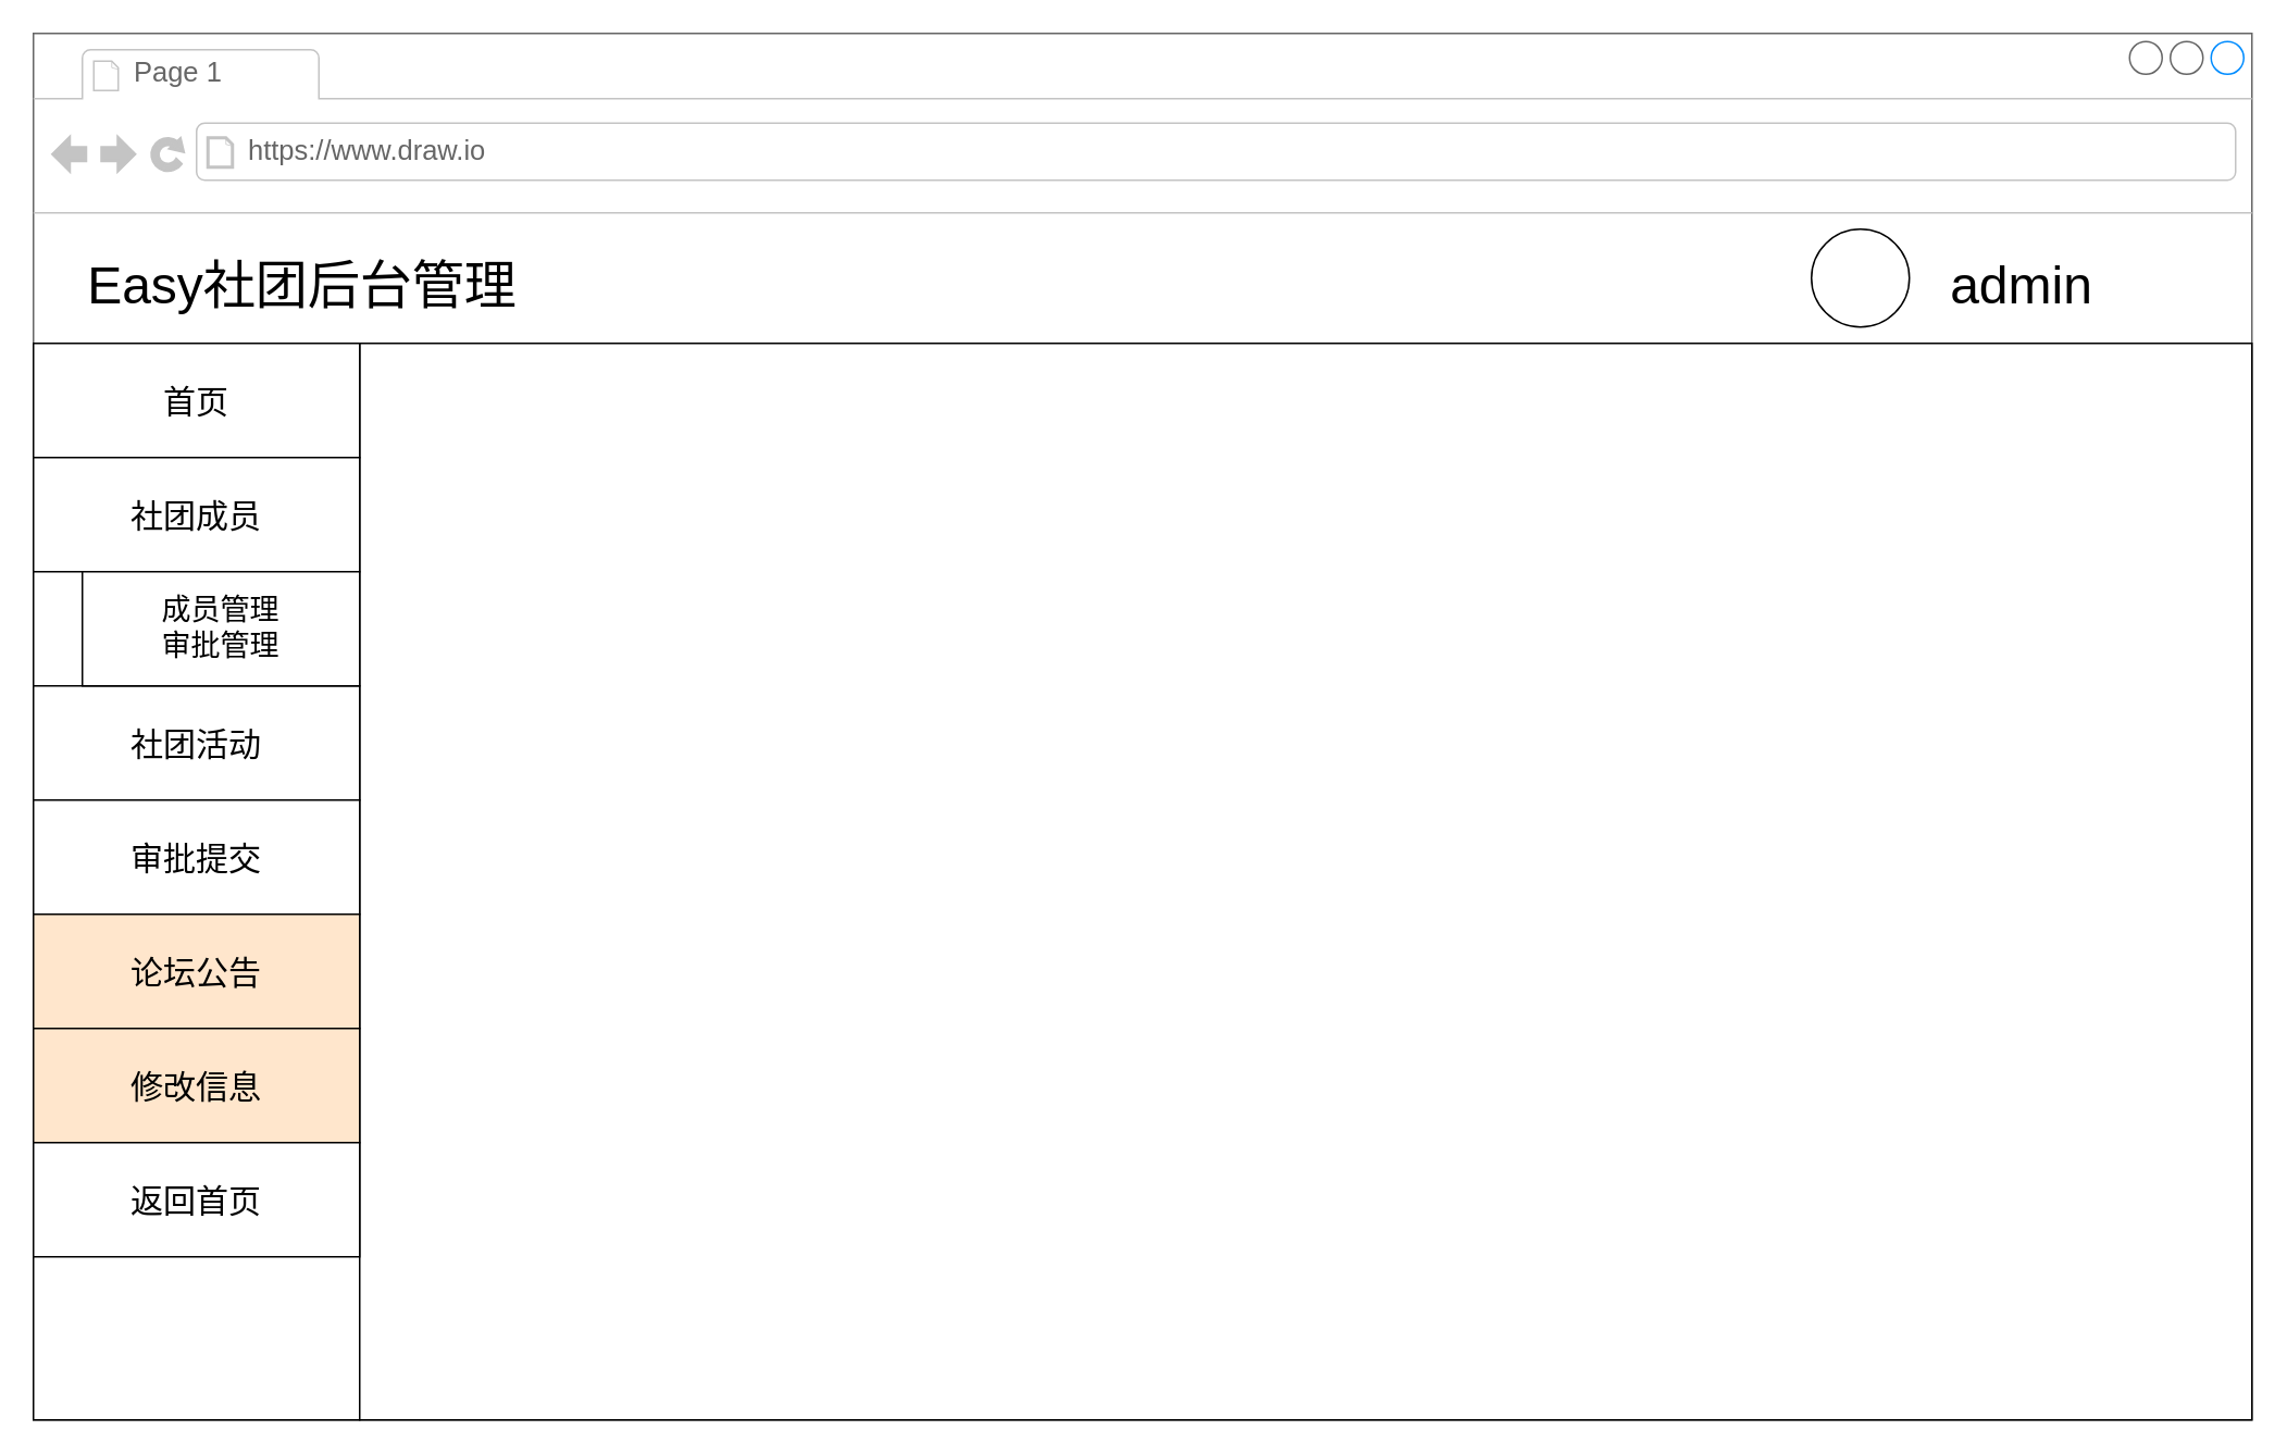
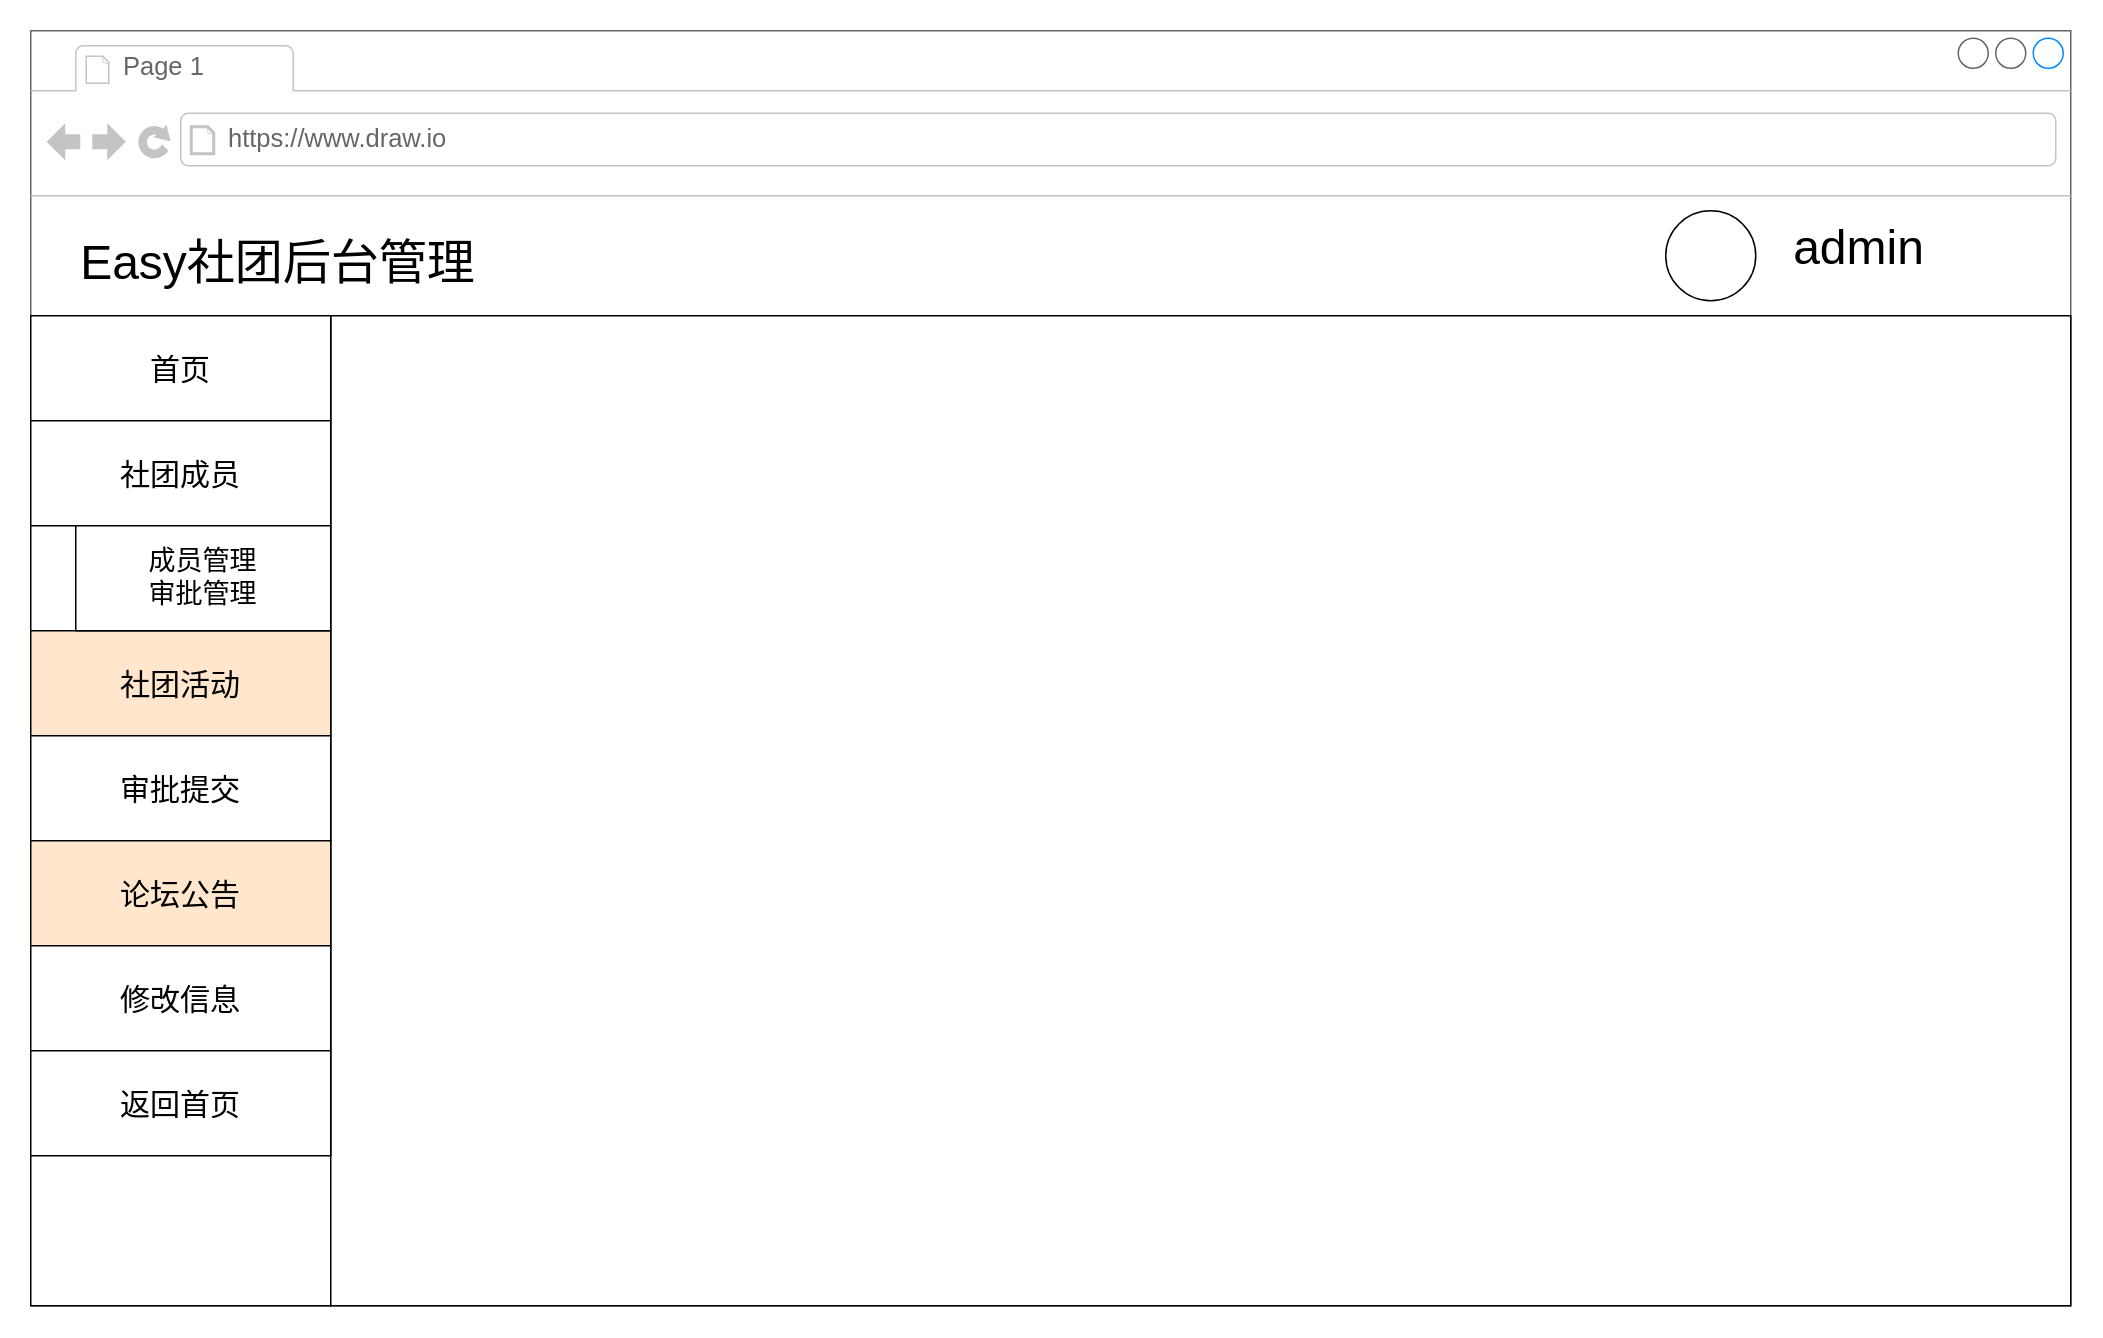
- <mxCell id="17" value="admin" style="text;html=1;strokeColor=none;fillColor=none;align=center;verticalAlign=middle;whiteSpace=wrap;rounded=0;fontSize=32;" vertex="1" parent="1"><mxGeometry x="1189" y="160" width="100" height="30" as="geometry" /></mxCell>
+ <mxCell id="17" value="admin" style="text;html=1;strokeColor=none;fillColor=none;align=center;verticalAlign=middle;whiteSpace=wrap;rounded=0;fontSize=32;" vertex="1" parent="1"><mxGeometry x="1189" y="150" width="100" height="30" as="geometry" /></mxCell>
- <mxCell id="9" value="社团活动" style="rounded=0;whiteSpace=wrap;html=1;fontSize=20;" vertex="1" parent="2"><mxGeometry y="400" width="200" height="70" as="geometry" /></mxCell>
+ <mxCell id="9" value="社团活动" style="rounded=0;whiteSpace=wrap;html=1;fontSize=20;fillColor=#ffe6cc;" vertex="1" parent="2"><mxGeometry y="400" width="200" height="70" as="geometry" /></mxCell>
- <mxCell id="12" value="修改信息" style="rounded=0;whiteSpace=wrap;html=1;fontSize=20;fillColor=#ffe6cc;" vertex="1" parent="2"><mxGeometry y="610" width="200" height="70" as="geometry" /></mxCell>
+ <mxCell id="12" value="修改信息" style="rounded=0;whiteSpace=wrap;html=1;fontSize=20;" vertex="1" parent="2"><mxGeometry y="610" width="200" height="70" as="geometry" /></mxCell>
